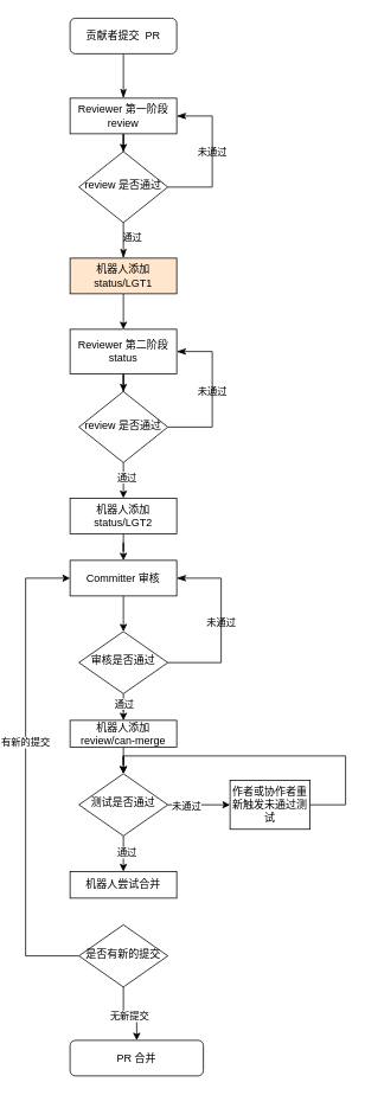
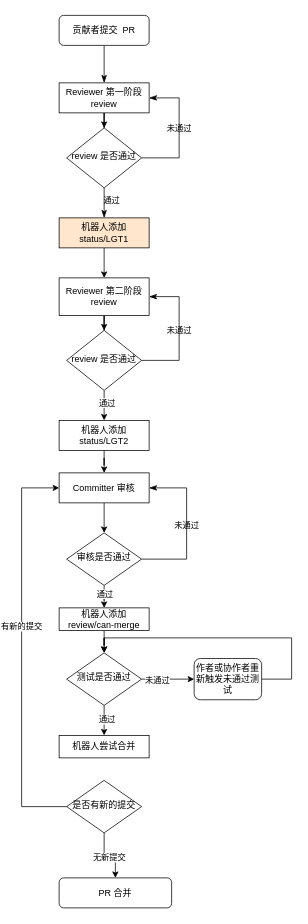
- <mxCell id="13" value="Reviewer 第二阶段 status" style="whiteSpace=wrap;html=1;rounded=0;" vertex="1" parent="1"><mxGeometry x="70" y="370" width="120" height="50" as="geometry" /></mxCell>
+ <mxCell id="13" value="Reviewer 第二阶段 review" style="whiteSpace=wrap;html=1;rounded=0;" vertex="1" parent="1"><mxGeometry x="70" y="370" width="120" height="50" as="geometry" /></mxCell>
- <mxCell id="34" value="作者或协作者重新触发未通过测试" style="whiteSpace=wrap;html=1;rounded=0;" vertex="1" parent="1"><mxGeometry x="250" y="877.5" width="90" height="55" as="geometry" /></mxCell>
+ <mxCell id="34" value="作者或协作者重新触发未通过测试" style="whiteSpace=wrap;html=1;rounded=1;" vertex="1" parent="1"><mxGeometry x="250" y="877.5" width="90" height="55" as="geometry" /></mxCell>
